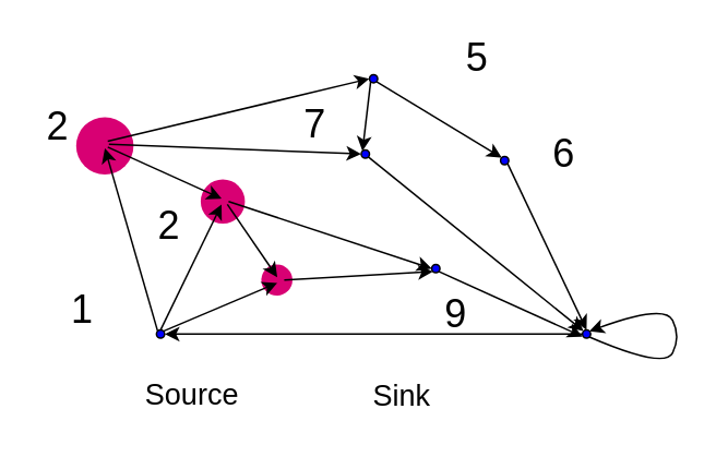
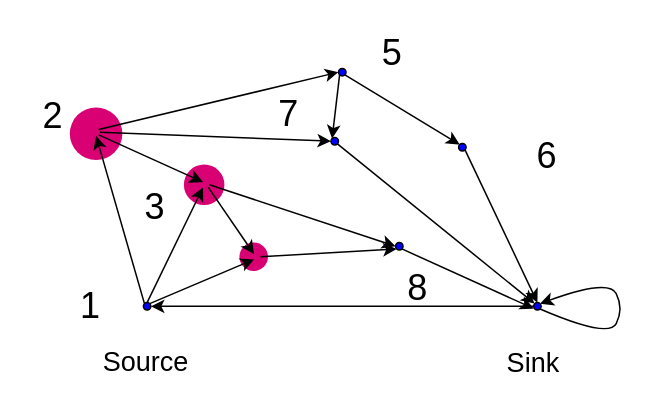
- <mxCell id="34" value="5" style="text;html=1;strokeColor=none;fillColor=none;align=center;verticalAlign=middle;whiteSpace=wrap;rounded=0;fontSize=24;" parent="1" vertex="1"><mxGeometry x="276" y="20" width="30" height="30" as="geometry" /></mxCell>
+ <mxCell id="34" value="5" style="text;html=1;strokeColor=none;fillColor=none;align=center;verticalAlign=middle;whiteSpace=wrap;rounded=0;fontSize=24;" parent="1" vertex="1"><mxGeometry x="246" y="20" width="30" height="30" as="geometry" /></mxCell>
- <mxCell id="35" value="6" style="text;html=1;strokeColor=none;fillColor=none;align=center;verticalAlign=middle;whiteSpace=wrap;rounded=0;fontSize=24;" parent="1" vertex="1"><mxGeometry x="329" y="78.5" width="30" height="30" as="geometry" /></mxCell>
+ <mxCell id="35" value="6" style="text;html=1;strokeColor=none;fillColor=none;align=center;verticalAlign=middle;whiteSpace=wrap;rounded=0;fontSize=24;" parent="1" vertex="1"><mxGeometry x="349" y="88.5" width="30" height="30" as="geometry" /></mxCell>
- <mxCell id="33" value="2" style="text;html=1;strokeColor=none;fillColor=none;align=center;verticalAlign=middle;whiteSpace=wrap;rounded=0;fontSize=24;" parent="1" vertex="1"><mxGeometry x="87.5" y="123" width="30" height="30" as="geometry" /></mxCell>
+ <mxCell id="33" value="3" style="text;html=1;strokeColor=none;fillColor=none;align=center;verticalAlign=middle;whiteSpace=wrap;rounded=0;fontSize=24;" parent="1" vertex="1"><mxGeometry x="87.5" y="123" width="30" height="30" as="geometry" /></mxCell>
- <mxCell id="31" value="1" style="text;html=1;strokeColor=none;fillColor=none;align=center;verticalAlign=middle;whiteSpace=wrap;rounded=0;fontSize=24;" parent="1" vertex="1"><mxGeometry x="35" y="173.5" width="30" height="30" as="geometry" /></mxCell>
+ <mxCell id="31" value="1" style="text;html=1;strokeColor=none;fillColor=none;align=center;verticalAlign=middle;whiteSpace=wrap;rounded=0;fontSize=24;" parent="1" vertex="1"><mxGeometry x="45" y="188.5" width="30" height="30" as="geometry" /></mxCell>
- <mxCell id="37" value="9" style="text;html=1;strokeColor=none;fillColor=none;align=center;verticalAlign=middle;whiteSpace=wrap;rounded=0;fontSize=24;" parent="1" vertex="1"><mxGeometry x="263" y="177" width="30" height="30" as="geometry" /></mxCell>
+ <mxCell id="37" value="8" style="text;html=1;strokeColor=none;fillColor=none;align=center;verticalAlign=middle;whiteSpace=wrap;rounded=0;fontSize=24;" parent="1" vertex="1"><mxGeometry x="263" y="177" width="30" height="30" as="geometry" /></mxCell>
- <mxCell id="29" value="Source" style="text;html=1;strokeColor=none;fillColor=none;align=center;verticalAlign=middle;whiteSpace=wrap;rounded=0;shadow=0;fontSize=18;" parent="1" vertex="1"><mxGeometry x="87" y="226" width="60" height="30" as="geometry" /></mxCell>
+ <mxCell id="29" value="Source" style="text;html=1;strokeColor=none;fillColor=none;align=center;verticalAlign=middle;whiteSpace=wrap;rounded=0;shadow=0;fontSize=18;" parent="1" vertex="1"><mxGeometry x="67" y="226" width="60" height="30" as="geometry" /></mxCell>
- <mxCell id="30" value="Sink" style="text;html=1;strokeColor=none;fillColor=none;align=center;verticalAlign=middle;whiteSpace=wrap;rounded=0;shadow=0;fontSize=18;" parent="1" vertex="1"><mxGeometry x="215" y="227" width="60" height="30" as="geometry" /></mxCell>
+ <mxCell id="30" value="Sink" style="text;html=1;strokeColor=none;fillColor=none;align=center;verticalAlign=middle;whiteSpace=wrap;rounded=0;shadow=0;fontSize=18;" parent="1" vertex="1"><mxGeometry x="325" y="227" width="60" height="30" as="geometry" /></mxCell>
